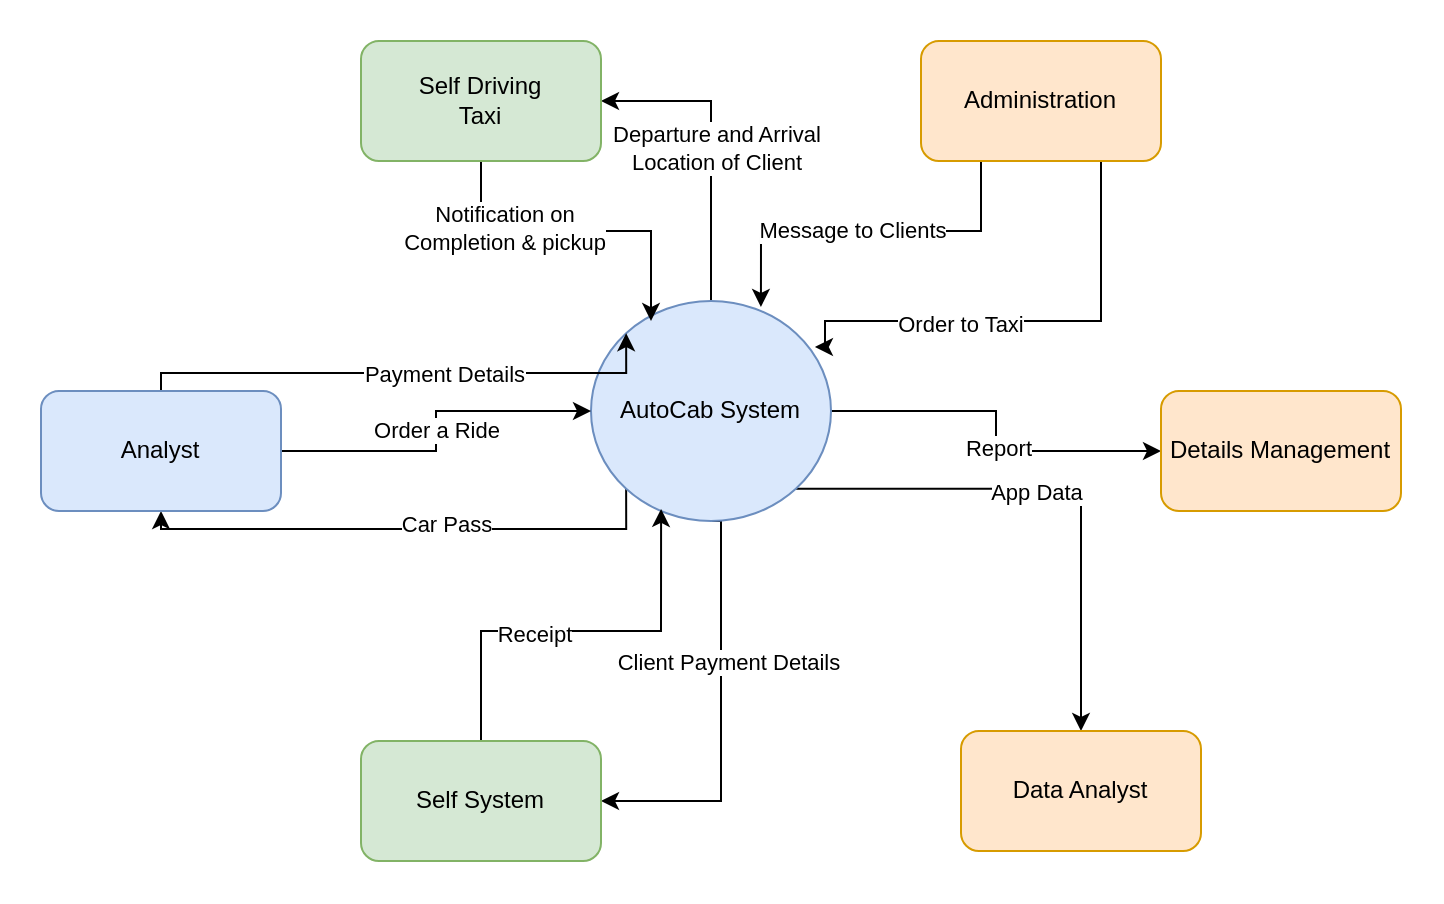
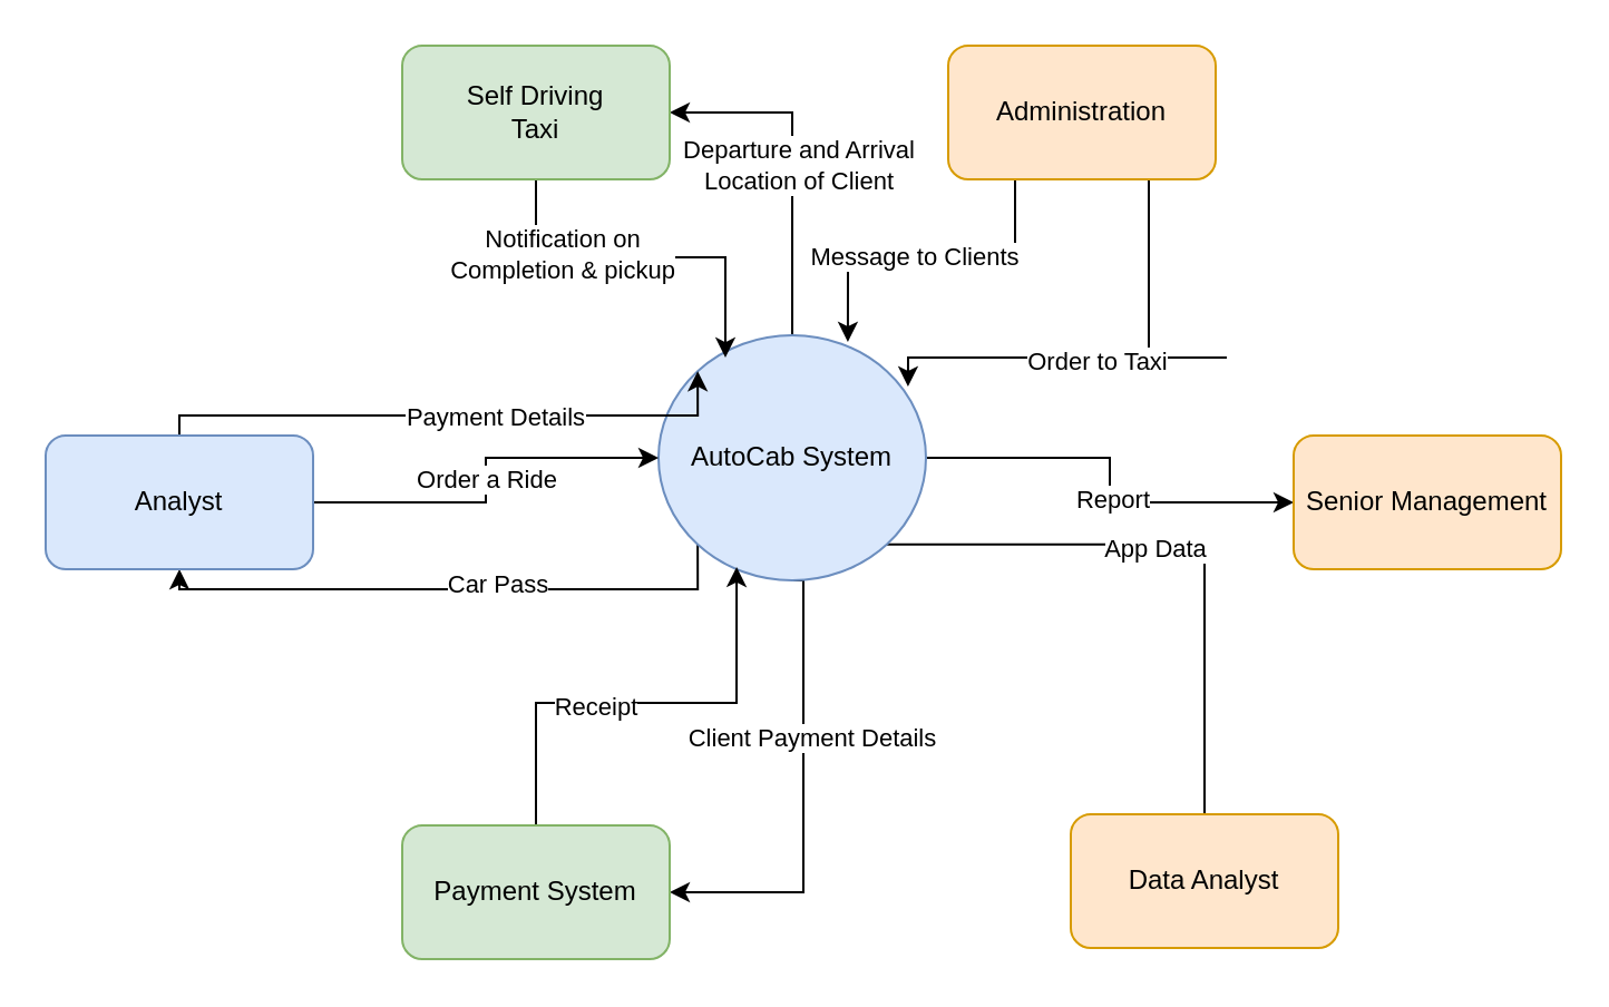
- <mxCell id="24" value="&lt;div&gt;Administration&lt;/div&gt;" style="rounded=1;whiteSpace=wrap;html=1;fillColor=#ffe6cc;strokeColor=#d79b00;" vertex="1" parent="1"><mxGeometry x="460" y="20" width="120" height="60" as="geometry" /></mxCell>
+ <mxCell id="24" value="&lt;div&gt;Administration&lt;/div&gt;" style="rounded=1;whiteSpace=wrap;html=1;fillColor=#ffe6cc;strokeColor=#d79b00;" vertex="1" parent="1"><mxGeometry x="425" y="20" width="120" height="60" as="geometry" /></mxCell>
- <mxCell id="29" value="Details Management" style="rounded=1;whiteSpace=wrap;html=1;fillColor=#ffe6cc;strokeColor=#d79b00;" vertex="1" parent="1"><mxGeometry x="580" y="195" width="120" height="60" as="geometry" /></mxCell>
+ <mxCell id="29" value="Senior Management" style="rounded=1;whiteSpace=wrap;html=1;fillColor=#ffe6cc;strokeColor=#d79b00;" vertex="1" parent="1"><mxGeometry x="580" y="195" width="120" height="60" as="geometry" /></mxCell>
- <mxCell id="8" style="edgeStyle=orthogonalEdgeStyle;rounded=0;orthogonalLoop=1;jettySize=auto;html=1;exitX=1;exitY=1;exitDx=0;exitDy=0;" edge="1" parent="1" source="12" target="28"><mxGeometry relative="1" as="geometry" /></mxCell>
+ <mxCell id="8" style="edgeStyle=orthogonalEdgeStyle;rounded=0;orthogonalLoop=1;jettySize=auto;html=1;exitX=1;exitY=1;exitDx=0;exitDy=0;endArrow=none;" edge="1" parent="1" source="12" target="28"><mxGeometry relative="1" as="geometry" /></mxCell>
- <mxCell id="27" value="Self System" style="rounded=1;whiteSpace=wrap;html=1;fillColor=#d5e8d4;strokeColor=#82b366;" vertex="1" parent="1"><mxGeometry x="180" y="370" width="120" height="60" as="geometry" /></mxCell>
+ <mxCell id="27" value="Payment System" style="rounded=1;whiteSpace=wrap;html=1;fillColor=#d5e8d4;strokeColor=#82b366;" vertex="1" parent="1"><mxGeometry x="180" y="370" width="120" height="60" as="geometry" /></mxCell>
